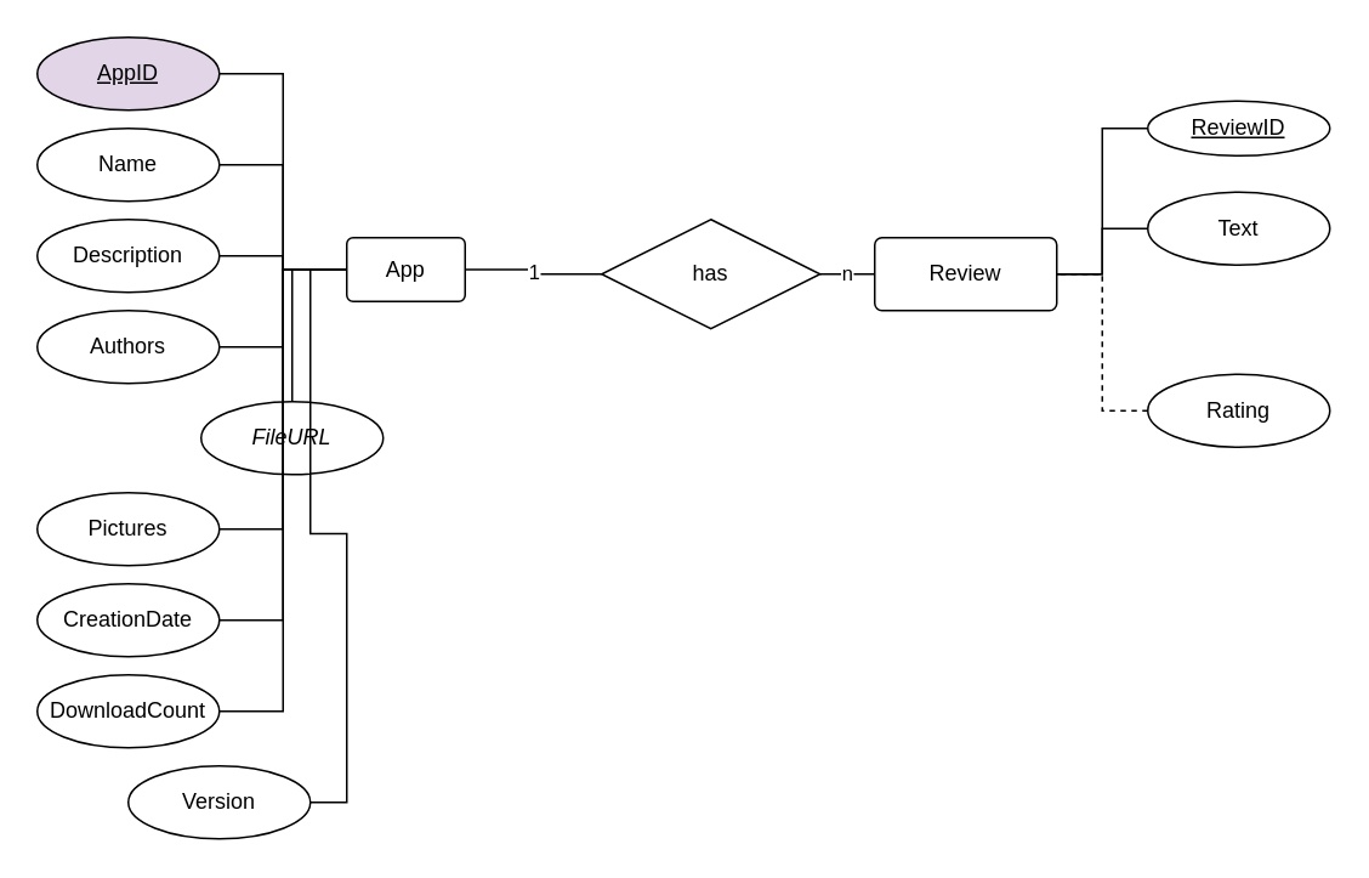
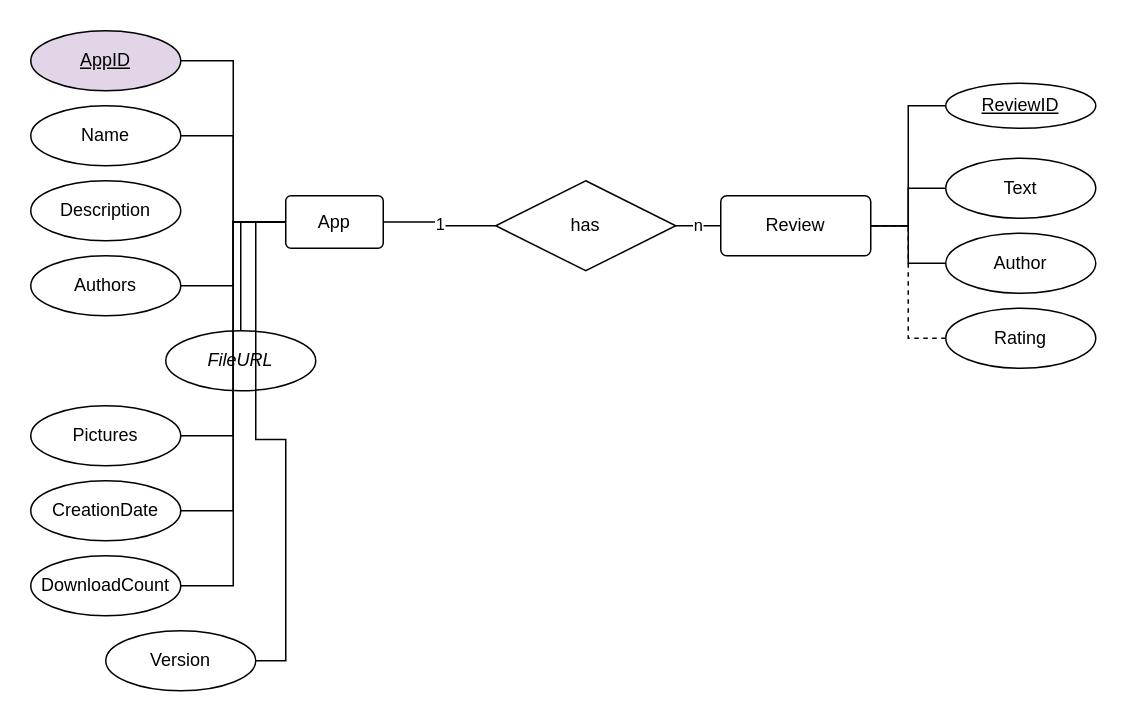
- <mxCell id="8" style="edgeStyle=orthogonalEdgeStyle;rounded=0;orthogonalLoop=1;jettySize=auto;html=1;entryX=0;entryY=0.5;entryDx=0;entryDy=0;endArrow=none;endFill=0;" parent="1" source="9" target="3" edge="1"><mxGeometry relative="1" as="geometry" /></mxCell>
+ <mxCell id="22" style="edgeStyle=orthogonalEdgeStyle;rounded=0;orthogonalLoop=1;jettySize=auto;html=1;entryX=1;entryY=0.5;entryDx=0;entryDy=0;endArrow=none;endFill=0;" parent="1" source="23" target="17" edge="1"><mxGeometry relative="1" as="geometry" /></mxCell>
+ <mxCell id="23" value="Author" style="ellipse;whiteSpace=wrap;html=1;align=center;" parent="1" vertex="1"><mxGeometry x="630" y="155" width="100" height="40" as="geometry" /></mxCell>
